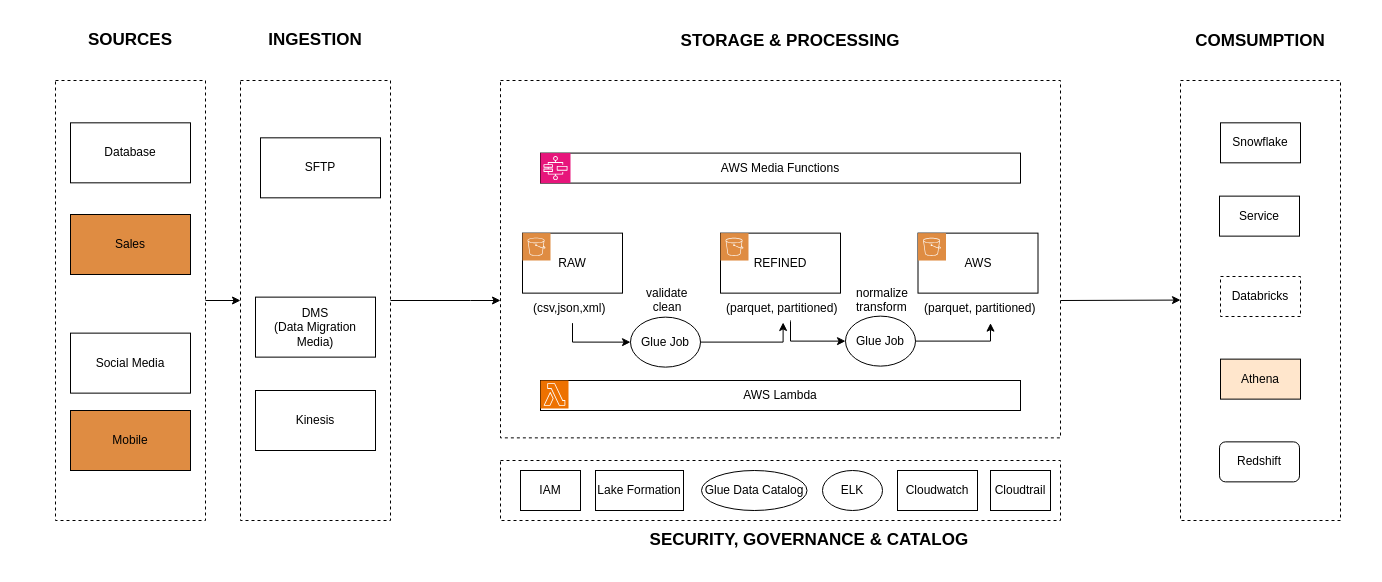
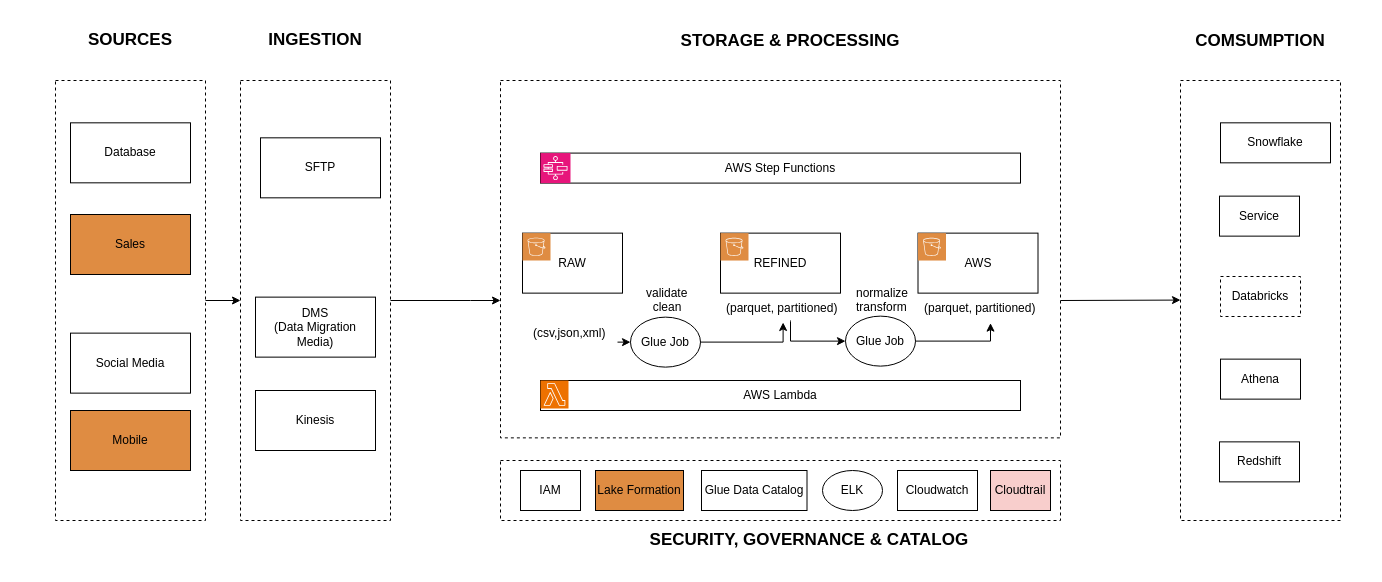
- <mxCell id="49" value="Snowflake" style="rounded=0;whiteSpace=wrap;html=1;" vertex="1" parent="1"><mxGeometry x="1220" y="122.33" width="80" height="40" as="geometry" /></mxCell>
+ <mxCell id="49" value="Snowflake" style="rounded=0;whiteSpace=wrap;html=1;" vertex="1" parent="1"><mxGeometry x="1220" y="122.33" width="110" height="40" as="geometry" /></mxCell>
- <mxCell id="26" value="AWS Media Functions" style="rounded=0;whiteSpace=wrap;html=1;" vertex="1" parent="1"><mxGeometry x="540" y="152.59" width="480" height="30" as="geometry" /></mxCell>
+ <mxCell id="26" value="AWS Step Functions" style="rounded=0;whiteSpace=wrap;html=1;" vertex="1" parent="1"><mxGeometry x="540" y="152.59" width="480" height="30" as="geometry" /></mxCell>
- <mxCell id="22" value="(csv,json,xml)" style="text;strokeColor=none;fillColor=none;align=left;verticalAlign=middle;spacingLeft=4;spacingRight=4;overflow=hidden;points=[[0,0.5],[1,0.5]];portConstraint=eastwest;rotatable=0;whiteSpace=wrap;html=1;" vertex="1" parent="1"><mxGeometry x="527" y="292.63" width="90" height="30" as="geometry" /></mxCell>
+ <mxCell id="22" value="(csv,json,xml)" style="text;strokeColor=none;fillColor=none;align=left;verticalAlign=middle;spacingLeft=4;spacingRight=4;overflow=hidden;points=[[0,0.5],[1,0.5]];portConstraint=eastwest;rotatable=0;whiteSpace=wrap;html=1;" vertex="1" parent="1"><mxGeometry x="527" y="317.63" width="90" height="30" as="geometry" /></mxCell>
- <mxCell id="52" value="Athena" style="rounded=0;whiteSpace=wrap;html=1;fillColor=#ffe6cc;" vertex="1" parent="1"><mxGeometry x="1220" y="358.63" width="80" height="40" as="geometry" /></mxCell>
+ <mxCell id="52" value="Athena" style="rounded=0;whiteSpace=wrap;html=1;" vertex="1" parent="1"><mxGeometry x="1220" y="358.63" width="80" height="40" as="geometry" /></mxCell>
- <mxCell id="53" value="Redshift" style="whiteSpace=wrap;html=1;rounded=1;" vertex="1" parent="1"><mxGeometry x="1219" y="441.37" width="80" height="40" as="geometry" /></mxCell>
+ <mxCell id="53" value="Redshift" style="rounded=0;whiteSpace=wrap;html=1;" vertex="1" parent="1"><mxGeometry x="1219" y="441.37" width="80" height="40" as="geometry" /></mxCell>
- <mxCell id="42" value="Lake Formation" style="rounded=0;whiteSpace=wrap;html=1;" vertex="1" parent="1"><mxGeometry x="595" y="470" width="88" height="40" as="geometry" /></mxCell>
+ <mxCell id="42" value="Lake Formation" style="rounded=0;whiteSpace=wrap;html=1;fillColor=#df8c42;" vertex="1" parent="1"><mxGeometry x="595" y="470" width="88" height="40" as="geometry" /></mxCell>
- <mxCell id="43" value="Glue Data Catalog" style="ellipse;whiteSpace=wrap;html=1;" vertex="1" parent="1"><mxGeometry x="701" y="470" width="105.5" height="40" as="geometry" /></mxCell>
+ <mxCell id="43" value="Glue Data Catalog" style="rounded=0;whiteSpace=wrap;html=1;" vertex="1" parent="1"><mxGeometry x="701" y="470" width="105.5" height="40" as="geometry" /></mxCell>
- <mxCell id="46" value="Cloudtrail" style="rounded=0;whiteSpace=wrap;html=1;" vertex="1" parent="1"><mxGeometry x="990" y="470" width="60" height="40" as="geometry" /></mxCell>
+ <mxCell id="46" value="Cloudtrail" style="rounded=0;whiteSpace=wrap;html=1;fillColor=#f8cecc;" vertex="1" parent="1"><mxGeometry x="990" y="470" width="60" height="40" as="geometry" /></mxCell>
